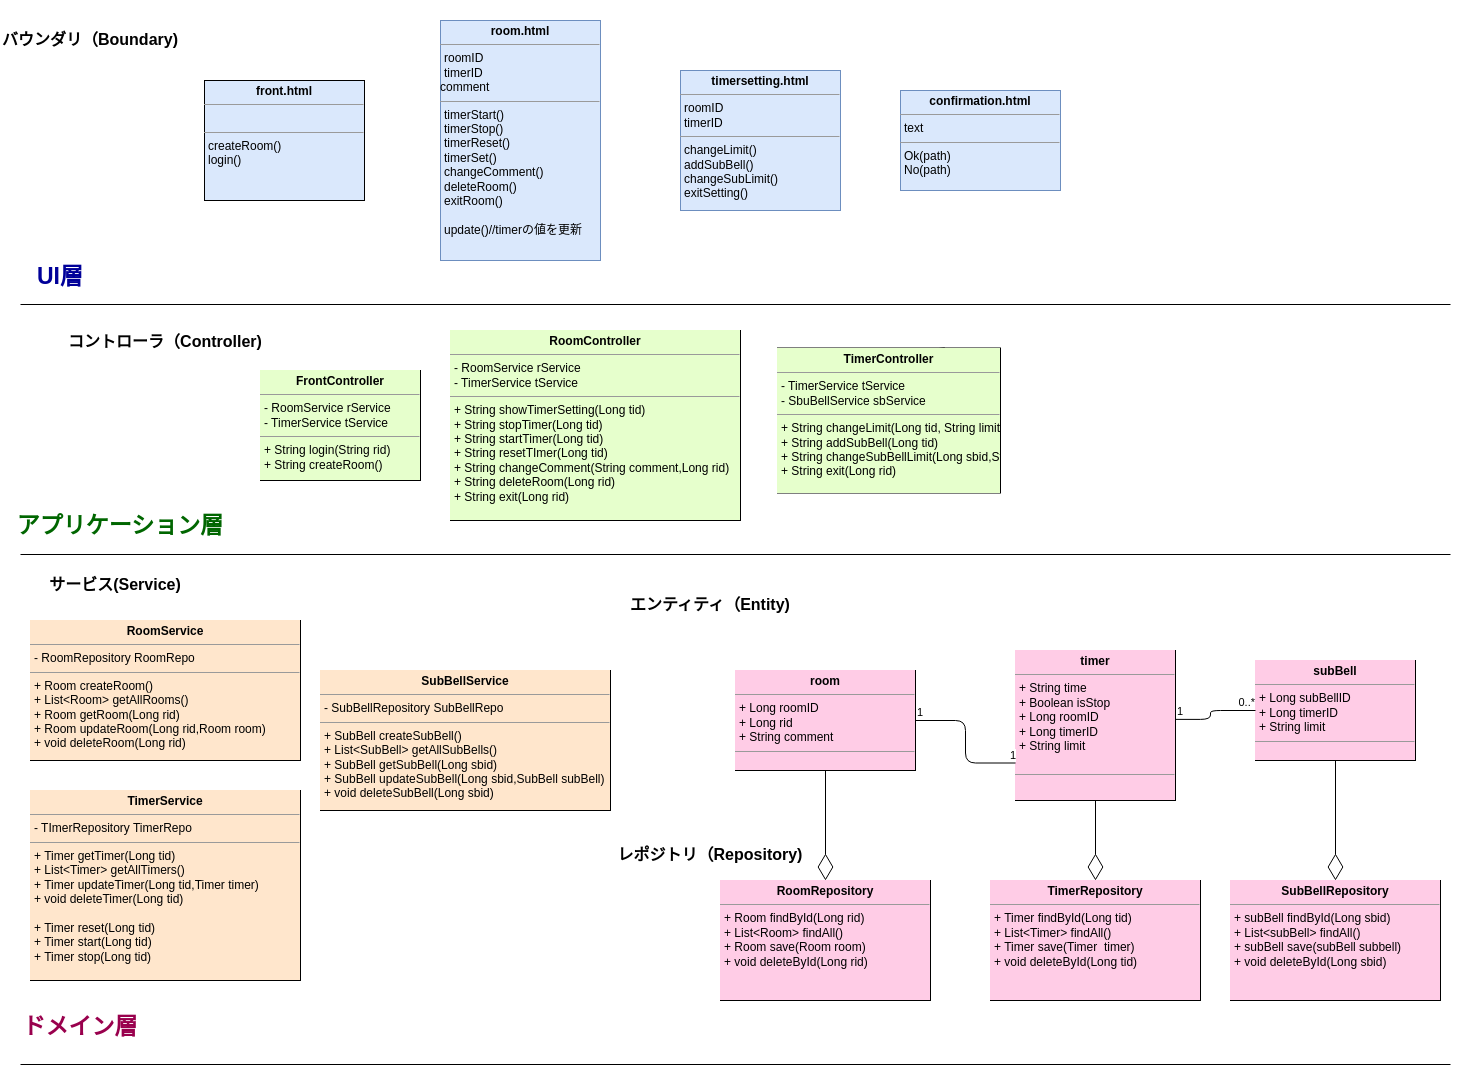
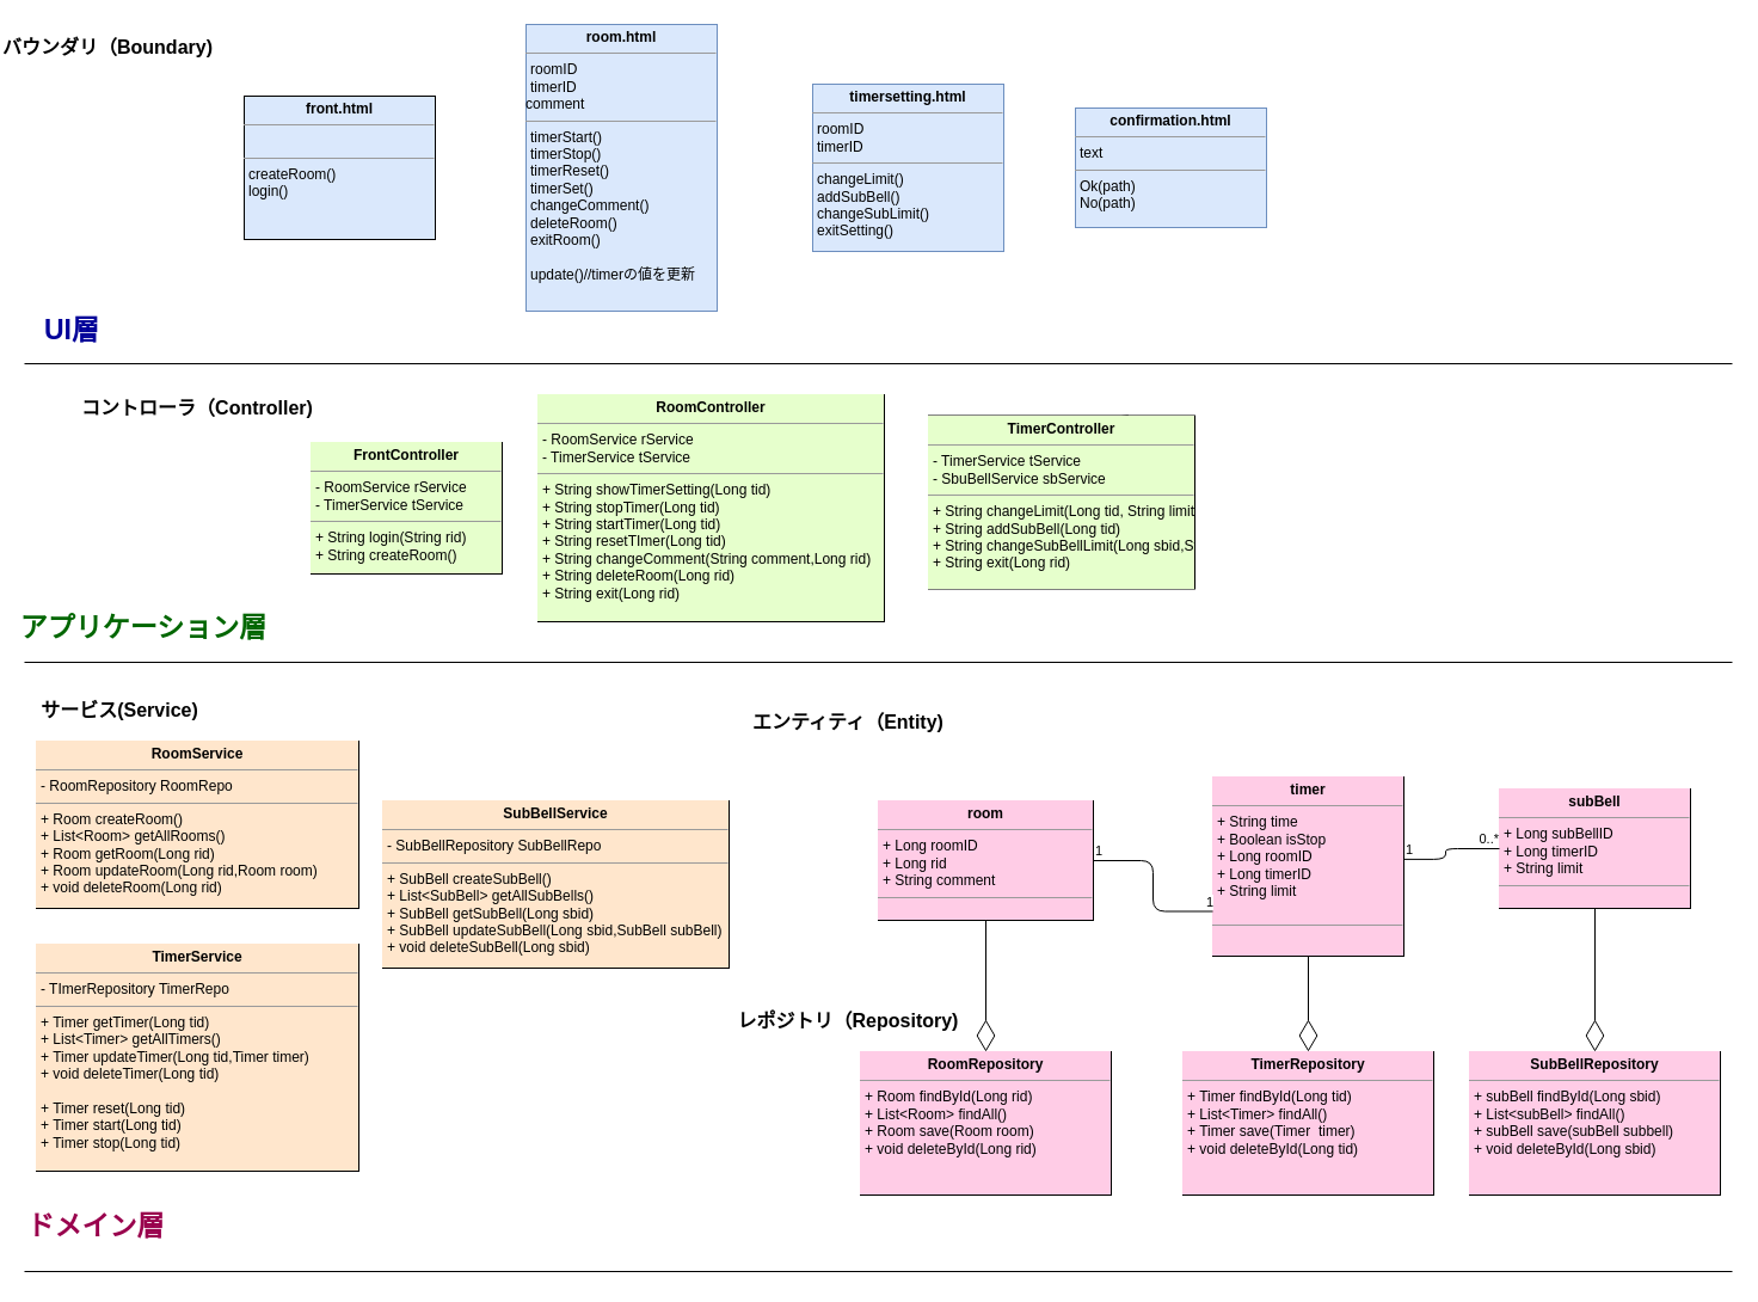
- <mxCell id="38" value="サービス(Service)" style="text;align=center;fontStyle=1;verticalAlign=middle;spacingLeft=3;spacingRight=3;strokeColor=none;rotatable=0;points=[[0,0.5],[1,0.5]];portConstraint=eastwest;labelBackgroundColor=#FFFFFF;fontColor=#000000;fillColor=#FFFFFF;fontSize=16;" vertex="1" parent="1"><mxGeometry x="75" y="570" width="80" height="26" as="geometry" /></mxCell>
+ <mxCell id="38" value="サービス(Service)" style="text;align=center;fontStyle=1;verticalAlign=middle;spacingLeft=3;spacingRight=3;strokeColor=none;rotatable=0;points=[[0,0.5],[1,0.5]];portConstraint=eastwest;labelBackgroundColor=#FFFFFF;fontColor=#000000;fillColor=#FFFFFF;fontSize=16;" vertex="1" parent="1"><mxGeometry x="60" y="580" width="80" height="26" as="geometry" /></mxCell>
